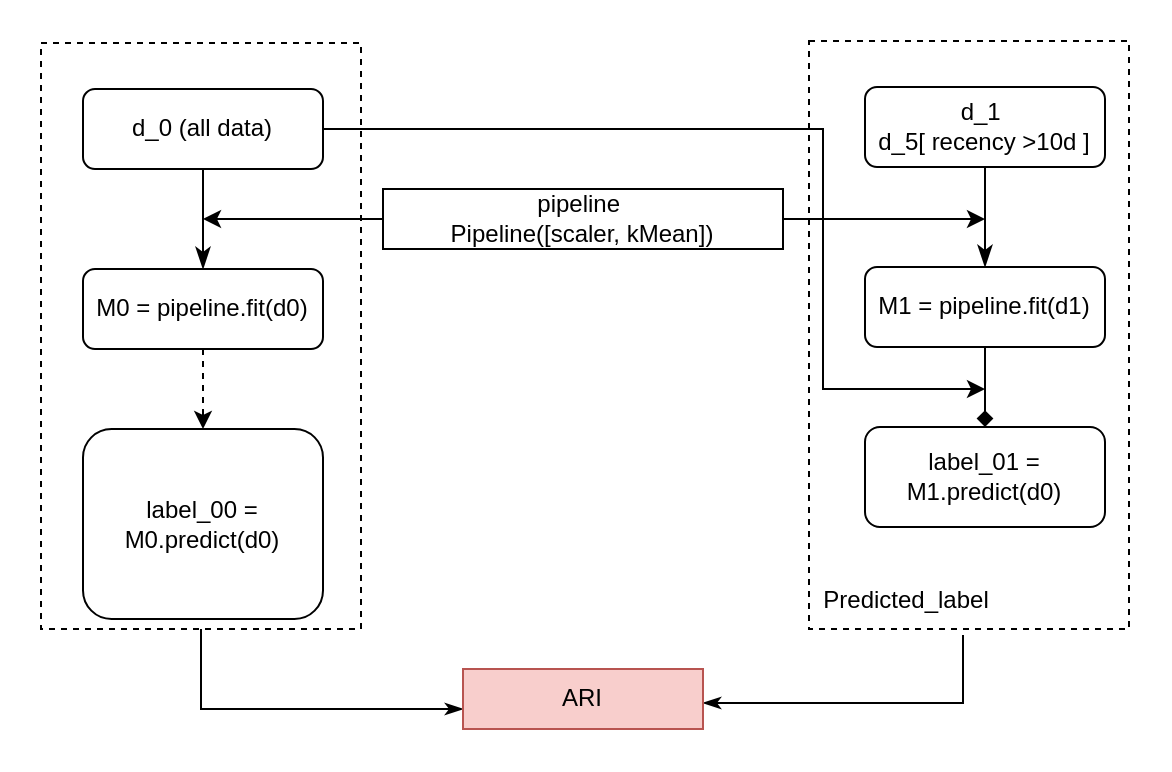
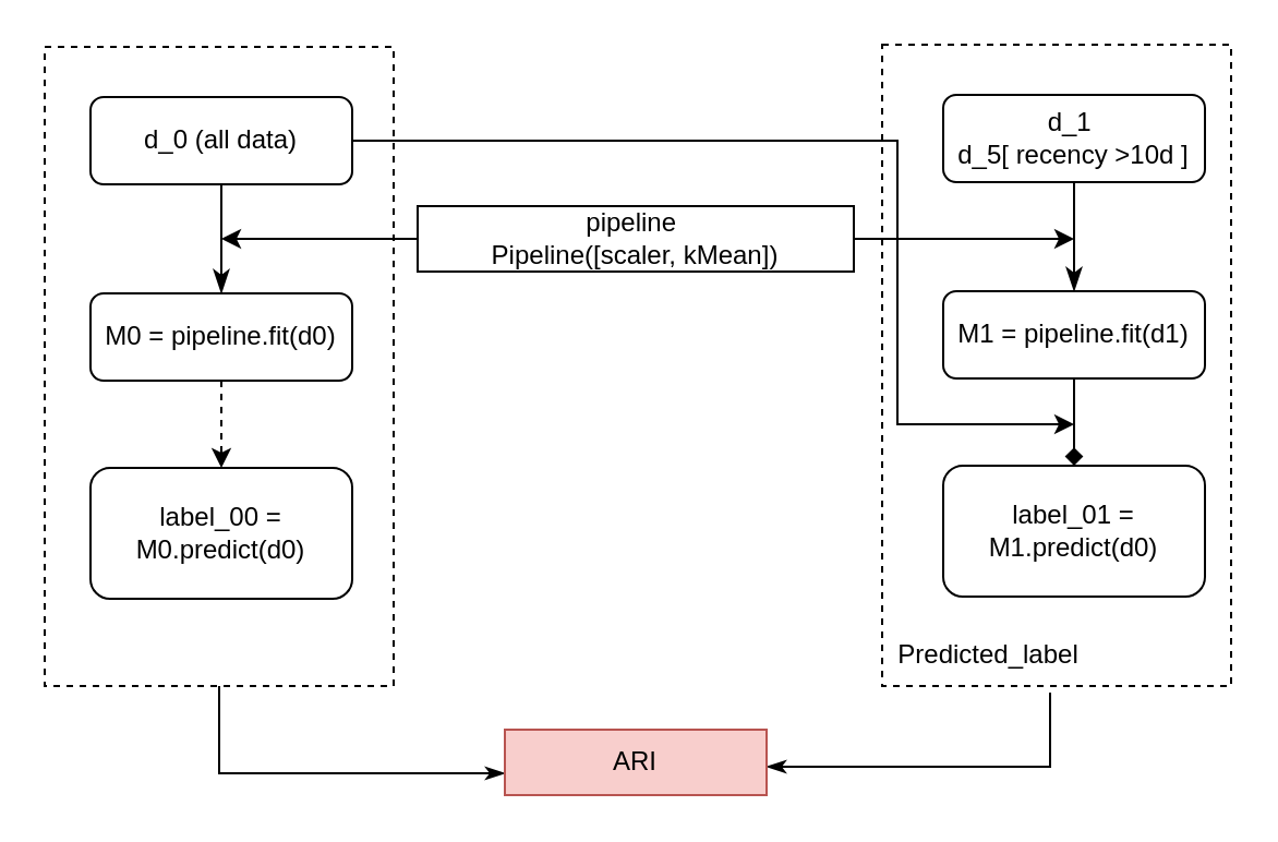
- <mxCell id="15" value="label_01 = M1.predict(d0)" style="whiteSpace=wrap;html=1;rounded=1;glass=0;strokeWidth=1;shadow=0;" vertex="1" parent="1"><mxGeometry x="432" y="213" width="120" height="50" as="geometry" /></mxCell>
+ <mxCell id="15" value="label_01 = M1.predict(d0)" style="whiteSpace=wrap;html=1;rounded=1;glass=0;strokeWidth=1;shadow=0;" vertex="1" parent="1"><mxGeometry x="432" y="213" width="120" height="60" as="geometry" /></mxCell>
- <mxCell id="10" value="label_00 = M0.predict(d0)" style="whiteSpace=wrap;html=1;rounded=1;glass=0;strokeWidth=1;shadow=0;" vertex="1" parent="1"><mxGeometry x="41" y="214" width="120" height="95" as="geometry" /></mxCell>
+ <mxCell id="10" value="label_00 = M0.predict(d0)" style="whiteSpace=wrap;html=1;rounded=1;glass=0;strokeWidth=1;shadow=0;" vertex="1" parent="1"><mxGeometry x="41" y="214" width="120" height="60" as="geometry" /></mxCell>
